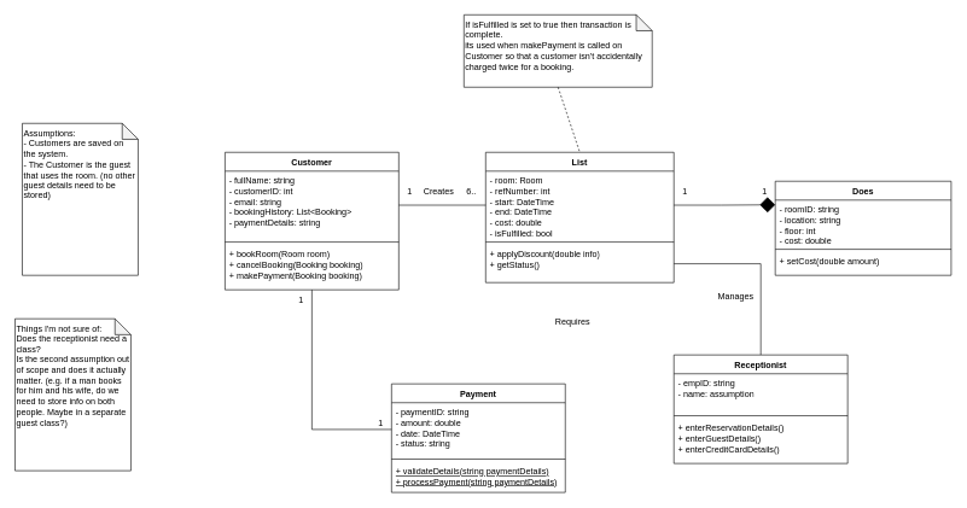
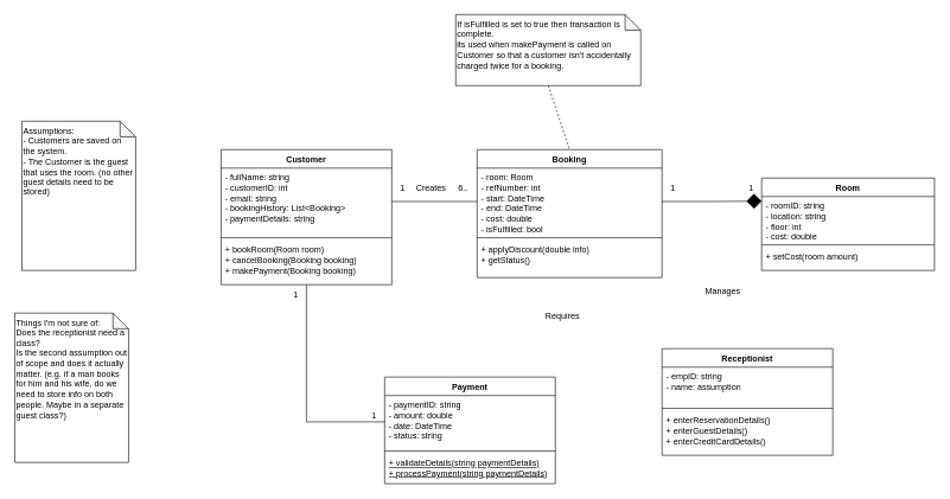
- <mxCell id="15" value="List" style="swimlane;fontStyle=1;align=center;verticalAlign=top;childLayout=stackLayout;horizontal=1;startSize=26;horizontalStack=0;resizeParent=1;resizeParentMax=0;resizeLast=0;collapsible=1;marginBottom=0;whiteSpace=wrap;html=1;" parent="1" vertex="1"><mxGeometry x="670" y="210" width="260" height="180" as="geometry" /></mxCell>
+ <mxCell id="15" value="Booking" style="swimlane;fontStyle=1;align=center;verticalAlign=top;childLayout=stackLayout;horizontal=1;startSize=26;horizontalStack=0;resizeParent=1;resizeParentMax=0;resizeLast=0;collapsible=1;marginBottom=0;whiteSpace=wrap;html=1;" parent="1" vertex="1"><mxGeometry x="670" y="210" width="260" height="180" as="geometry" /></mxCell>
- <mxCell id="7" value="Does" style="swimlane;fontStyle=1;align=center;verticalAlign=top;childLayout=stackLayout;horizontal=1;startSize=26;horizontalStack=0;resizeParent=1;resizeParentMax=0;resizeLast=0;collapsible=1;marginBottom=0;whiteSpace=wrap;html=1;" parent="1" vertex="1"><mxGeometry x="1070" y="250" width="243" height="130" as="geometry" /></mxCell>
+ <mxCell id="7" value="Room" style="swimlane;fontStyle=1;align=center;verticalAlign=top;childLayout=stackLayout;horizontal=1;startSize=26;horizontalStack=0;resizeParent=1;resizeParentMax=0;resizeLast=0;collapsible=1;marginBottom=0;whiteSpace=wrap;html=1;" parent="1" vertex="1"><mxGeometry x="1070" y="250" width="243" height="130" as="geometry" /></mxCell>
- <mxCell id="10" value="+ setCost(double amount)" style="text;strokeColor=none;fillColor=none;align=left;verticalAlign=top;spacingLeft=4;spacingRight=4;overflow=hidden;rotatable=0;points=[[0,0.5],[1,0.5]];portConstraint=eastwest;whiteSpace=wrap;html=1;" parent="7" vertex="1"><mxGeometry y="98" width="243" height="32" as="geometry" /></mxCell>
+ <mxCell id="10" value="+ setCost(room amount)" style="text;strokeColor=none;fillColor=none;align=left;verticalAlign=top;spacingLeft=4;spacingRight=4;overflow=hidden;rotatable=0;points=[[0,0.5],[1,0.5]];portConstraint=eastwest;whiteSpace=wrap;html=1;" parent="7" vertex="1"><mxGeometry y="98" width="243" height="32" as="geometry" /></mxCell>
- <mxCell id="23" style="edgeStyle=orthogonalEdgeStyle;rounded=0;orthogonalLoop=1;jettySize=auto;html=1;exitX=0.5;exitY=0;exitDx=0;exitDy=0;entryX=1;entryY=0.5;entryDx=0;entryDy=0;endArrow=none;endFill=0;" parent="1" source="24" target="18" edge="1"><mxGeometry relative="1" as="geometry" /></mxCell>
